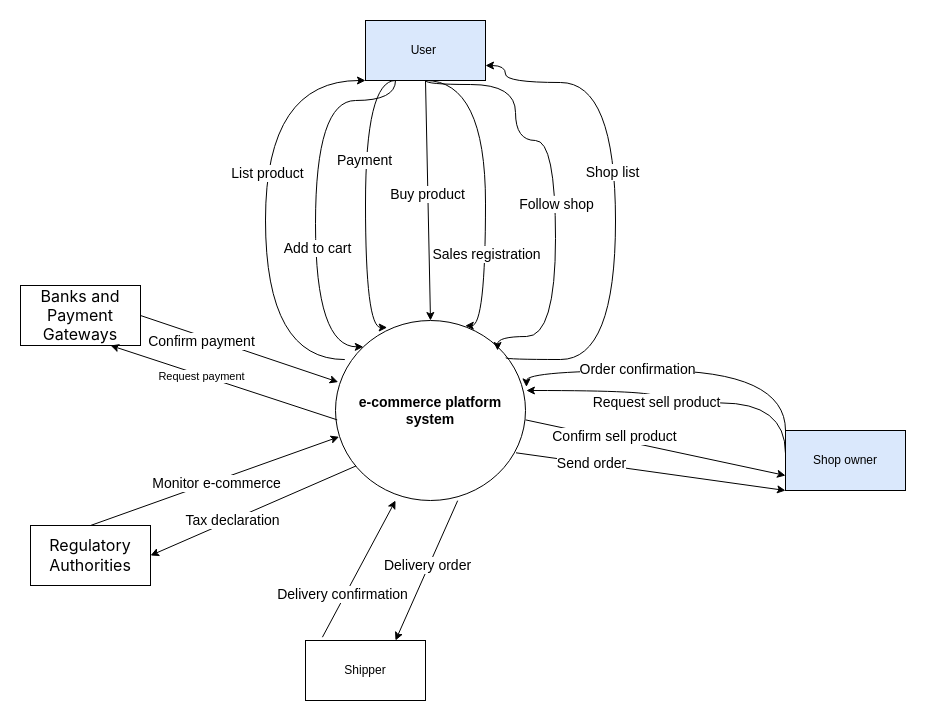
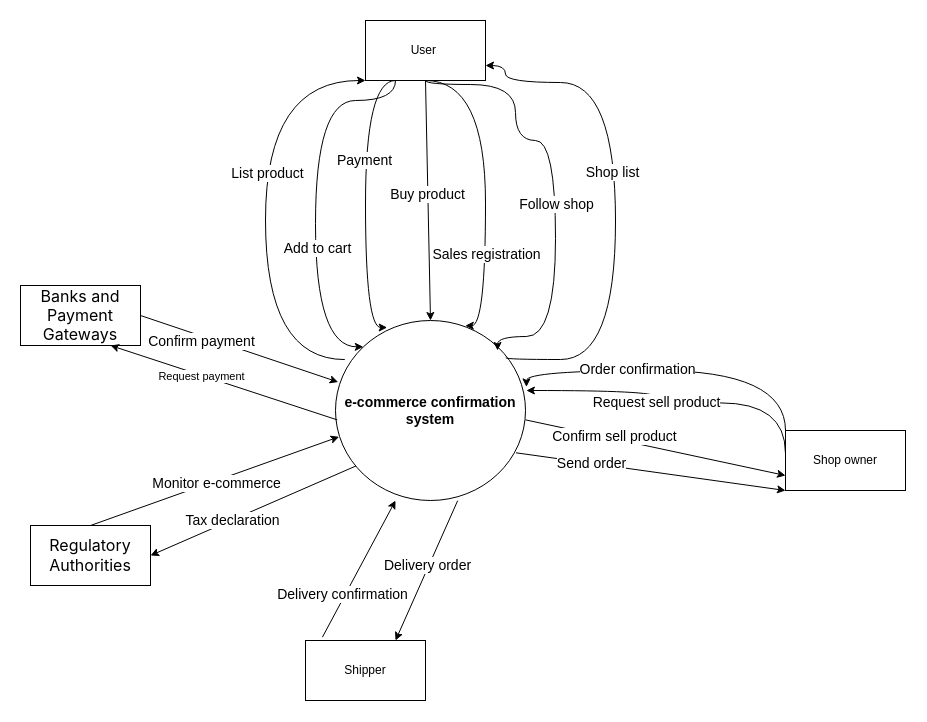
- <mxCell id="3" value="User&amp;nbsp;" style="rounded=0;whiteSpace=wrap;html=1;fillColor=#dae8fc;" parent="1" vertex="1"><mxGeometry x="365" y="20" width="120" height="60" as="geometry" /></mxCell>
+ <mxCell id="3" value="User&amp;nbsp;" style="rounded=0;whiteSpace=wrap;html=1;" parent="1" vertex="1"><mxGeometry x="365" y="20" width="120" height="60" as="geometry" /></mxCell>
- <mxCell id="2" value="&lt;b&gt;&lt;font style=&quot;font-size: 14px;&quot;&gt;e-commerce platform system&lt;/font&gt;&lt;/b&gt;" style="ellipse;whiteSpace=wrap;html=1;" parent="1" vertex="1"><mxGeometry x="335" y="320" width="190" height="180" as="geometry" /></mxCell>
+ <mxCell id="2" value="&lt;b&gt;&lt;font style=&quot;font-size: 14px;&quot;&gt;e-commerce confirmation system&lt;/font&gt;&lt;/b&gt;" style="ellipse;whiteSpace=wrap;html=1;" parent="1" vertex="1"><mxGeometry x="335" y="320" width="190" height="180" as="geometry" /></mxCell>
- <mxCell id="6" value="Shop owner" style="rounded=0;whiteSpace=wrap;html=1;fillColor=#dae8fc;" parent="1" vertex="1"><mxGeometry x="785" y="430" width="120" height="60" as="geometry" /></mxCell>
+ <mxCell id="6" value="Shop owner" style="rounded=0;whiteSpace=wrap;html=1;" parent="1" vertex="1"><mxGeometry x="785" y="430" width="120" height="60" as="geometry" /></mxCell>
